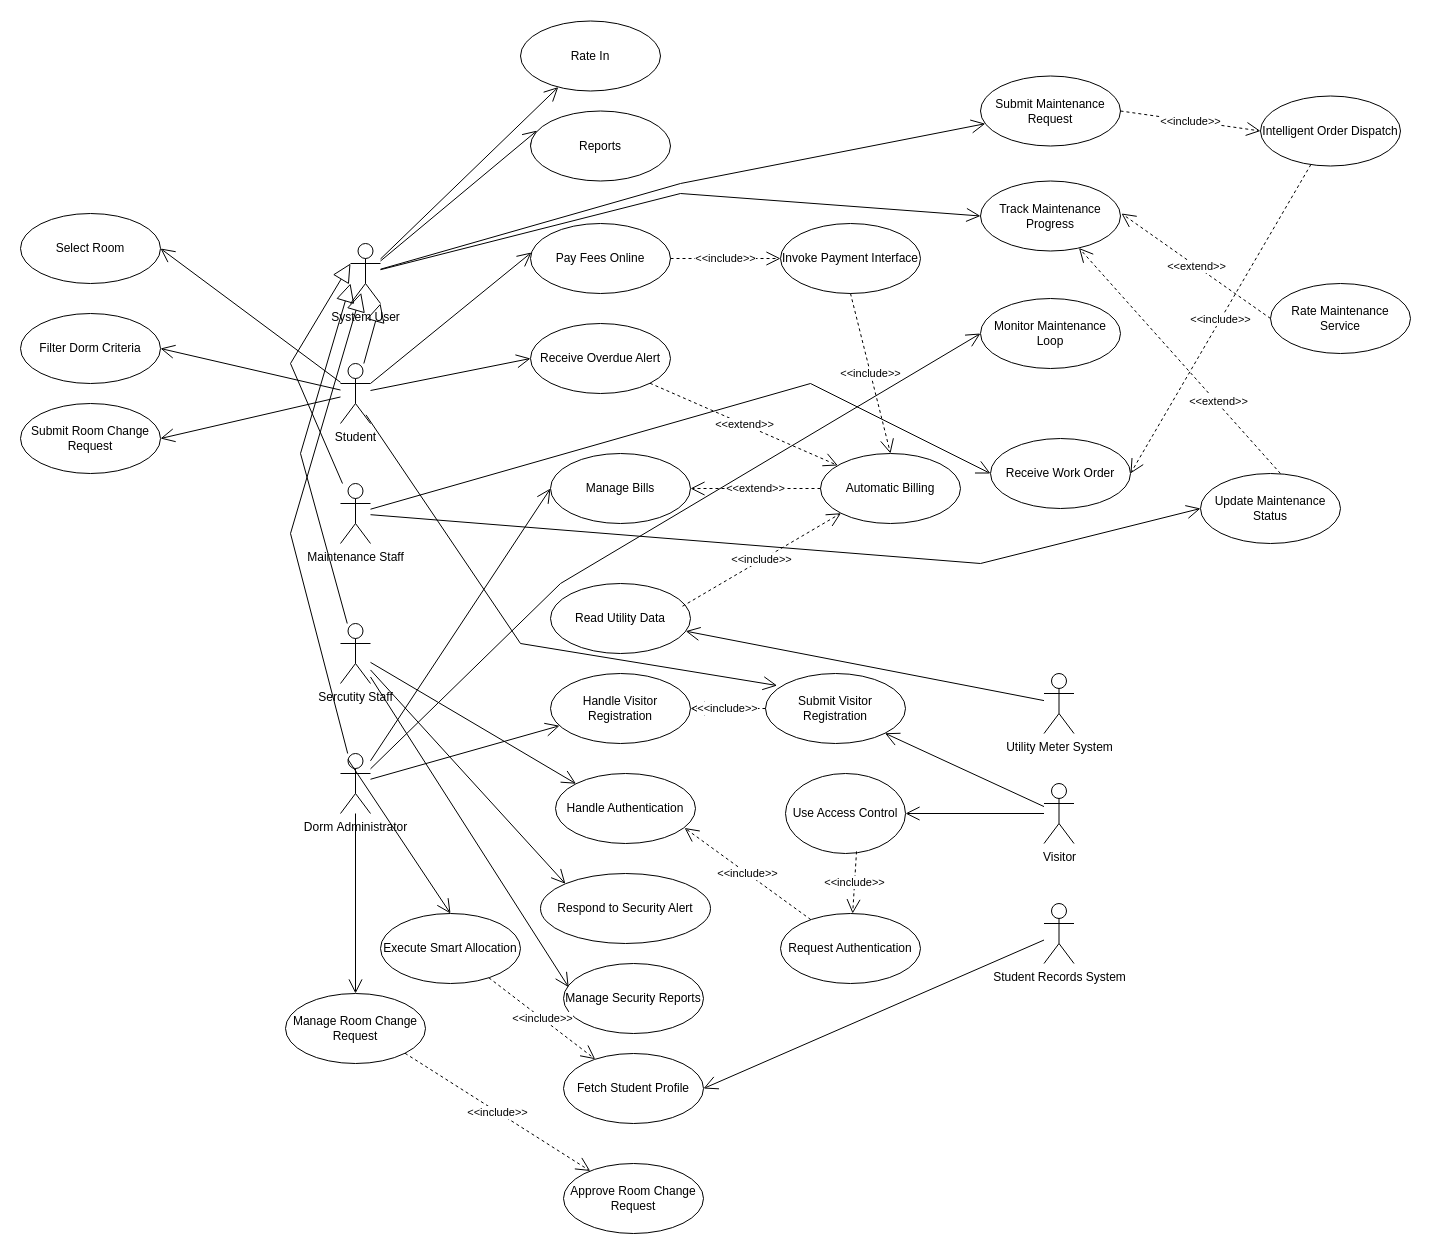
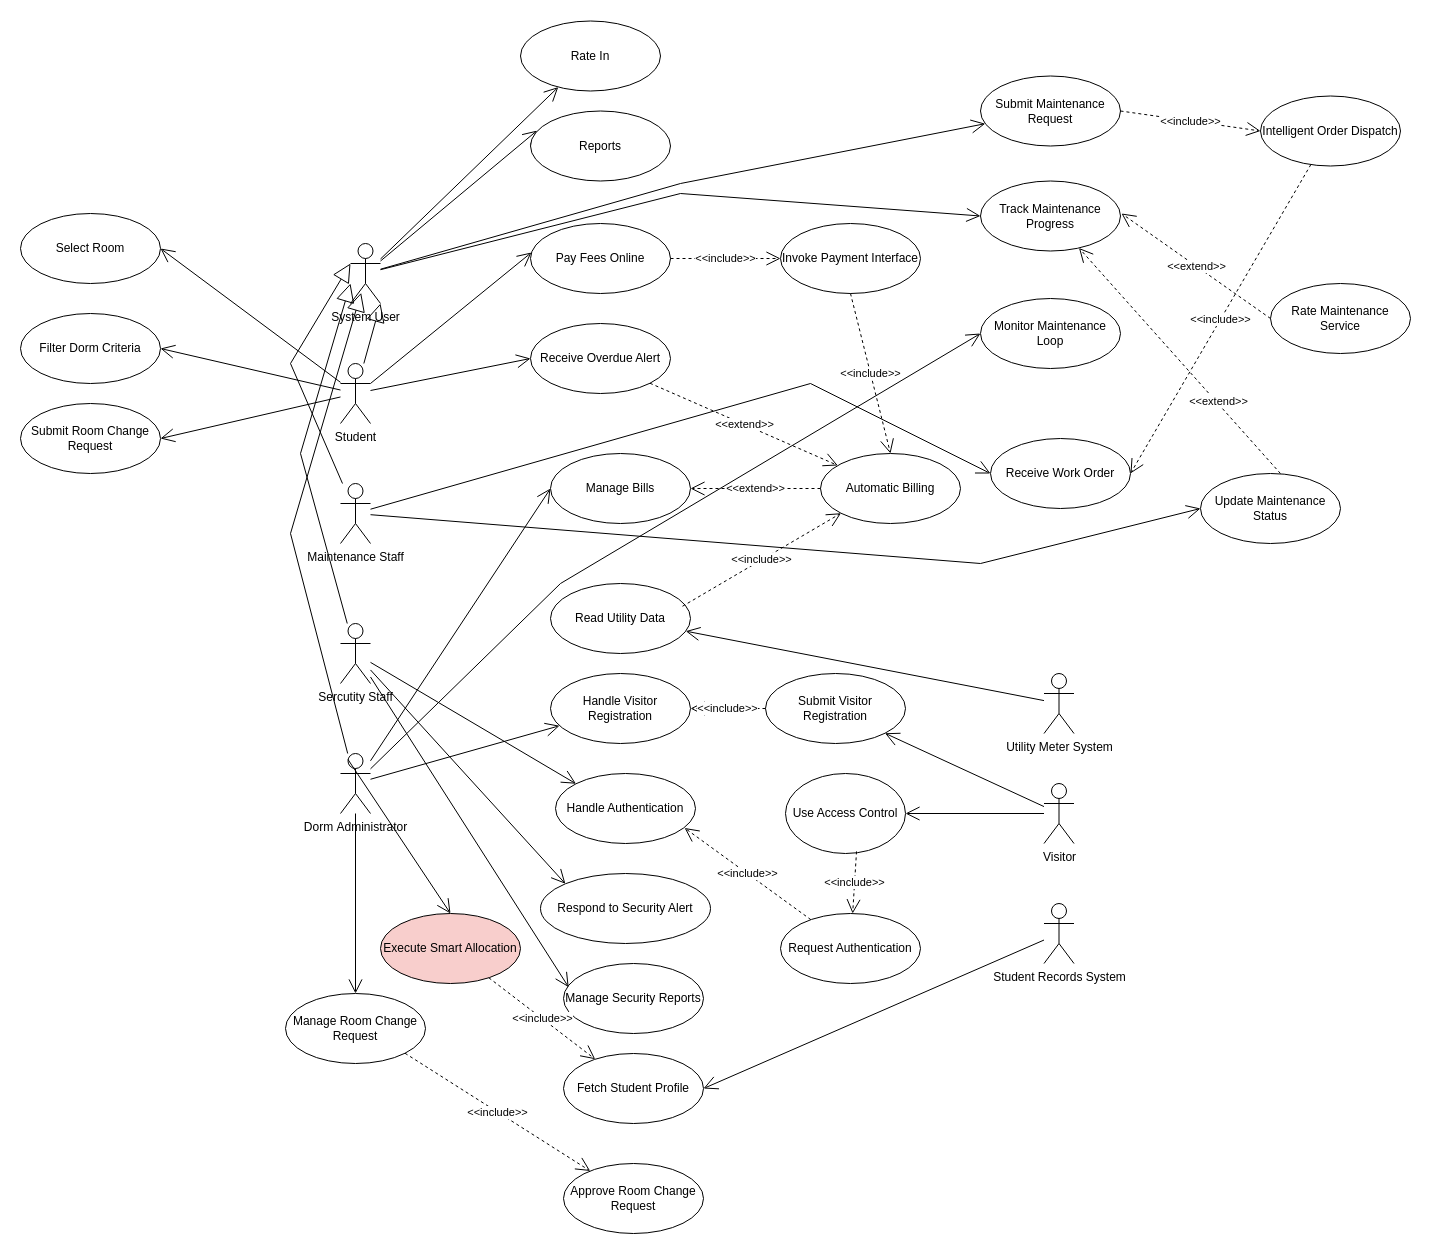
- <mxCell id="32" value="" style="endArrow=open;endFill=1;endSize=12;html=1;rounded=0;entryX=0.083;entryY=0.172;entryDx=0;entryDy=0;exitX=0.849;exitY=0.856;exitDx=0;exitDy=0;exitPerimeter=0;entryPerimeter=0;" edge="1" parent="1" source="2" target="35"><mxGeometry width="160" relative="1" as="geometry"><mxPoint x="450" y="942.118" as="sourcePoint" /><mxPoint x="520.98" y="971.98" as="targetPoint" /><Array as="points"><mxPoint x="520" y="643" /></Array></mxGeometry></mxCell>
- <mxCell id="75" value="Execute Smart Allocation" style="ellipse;whiteSpace=wrap;html=1;" vertex="1" parent="1"><mxGeometry x="380" y="913" width="140" height="70" as="geometry" /></mxCell>
+ <mxCell id="75" value="Execute Smart Allocation" style="ellipse;whiteSpace=wrap;html=1;fillColor=#f8cecc;" vertex="1" parent="1"><mxGeometry x="380" y="913" width="140" height="70" as="geometry" /></mxCell>
